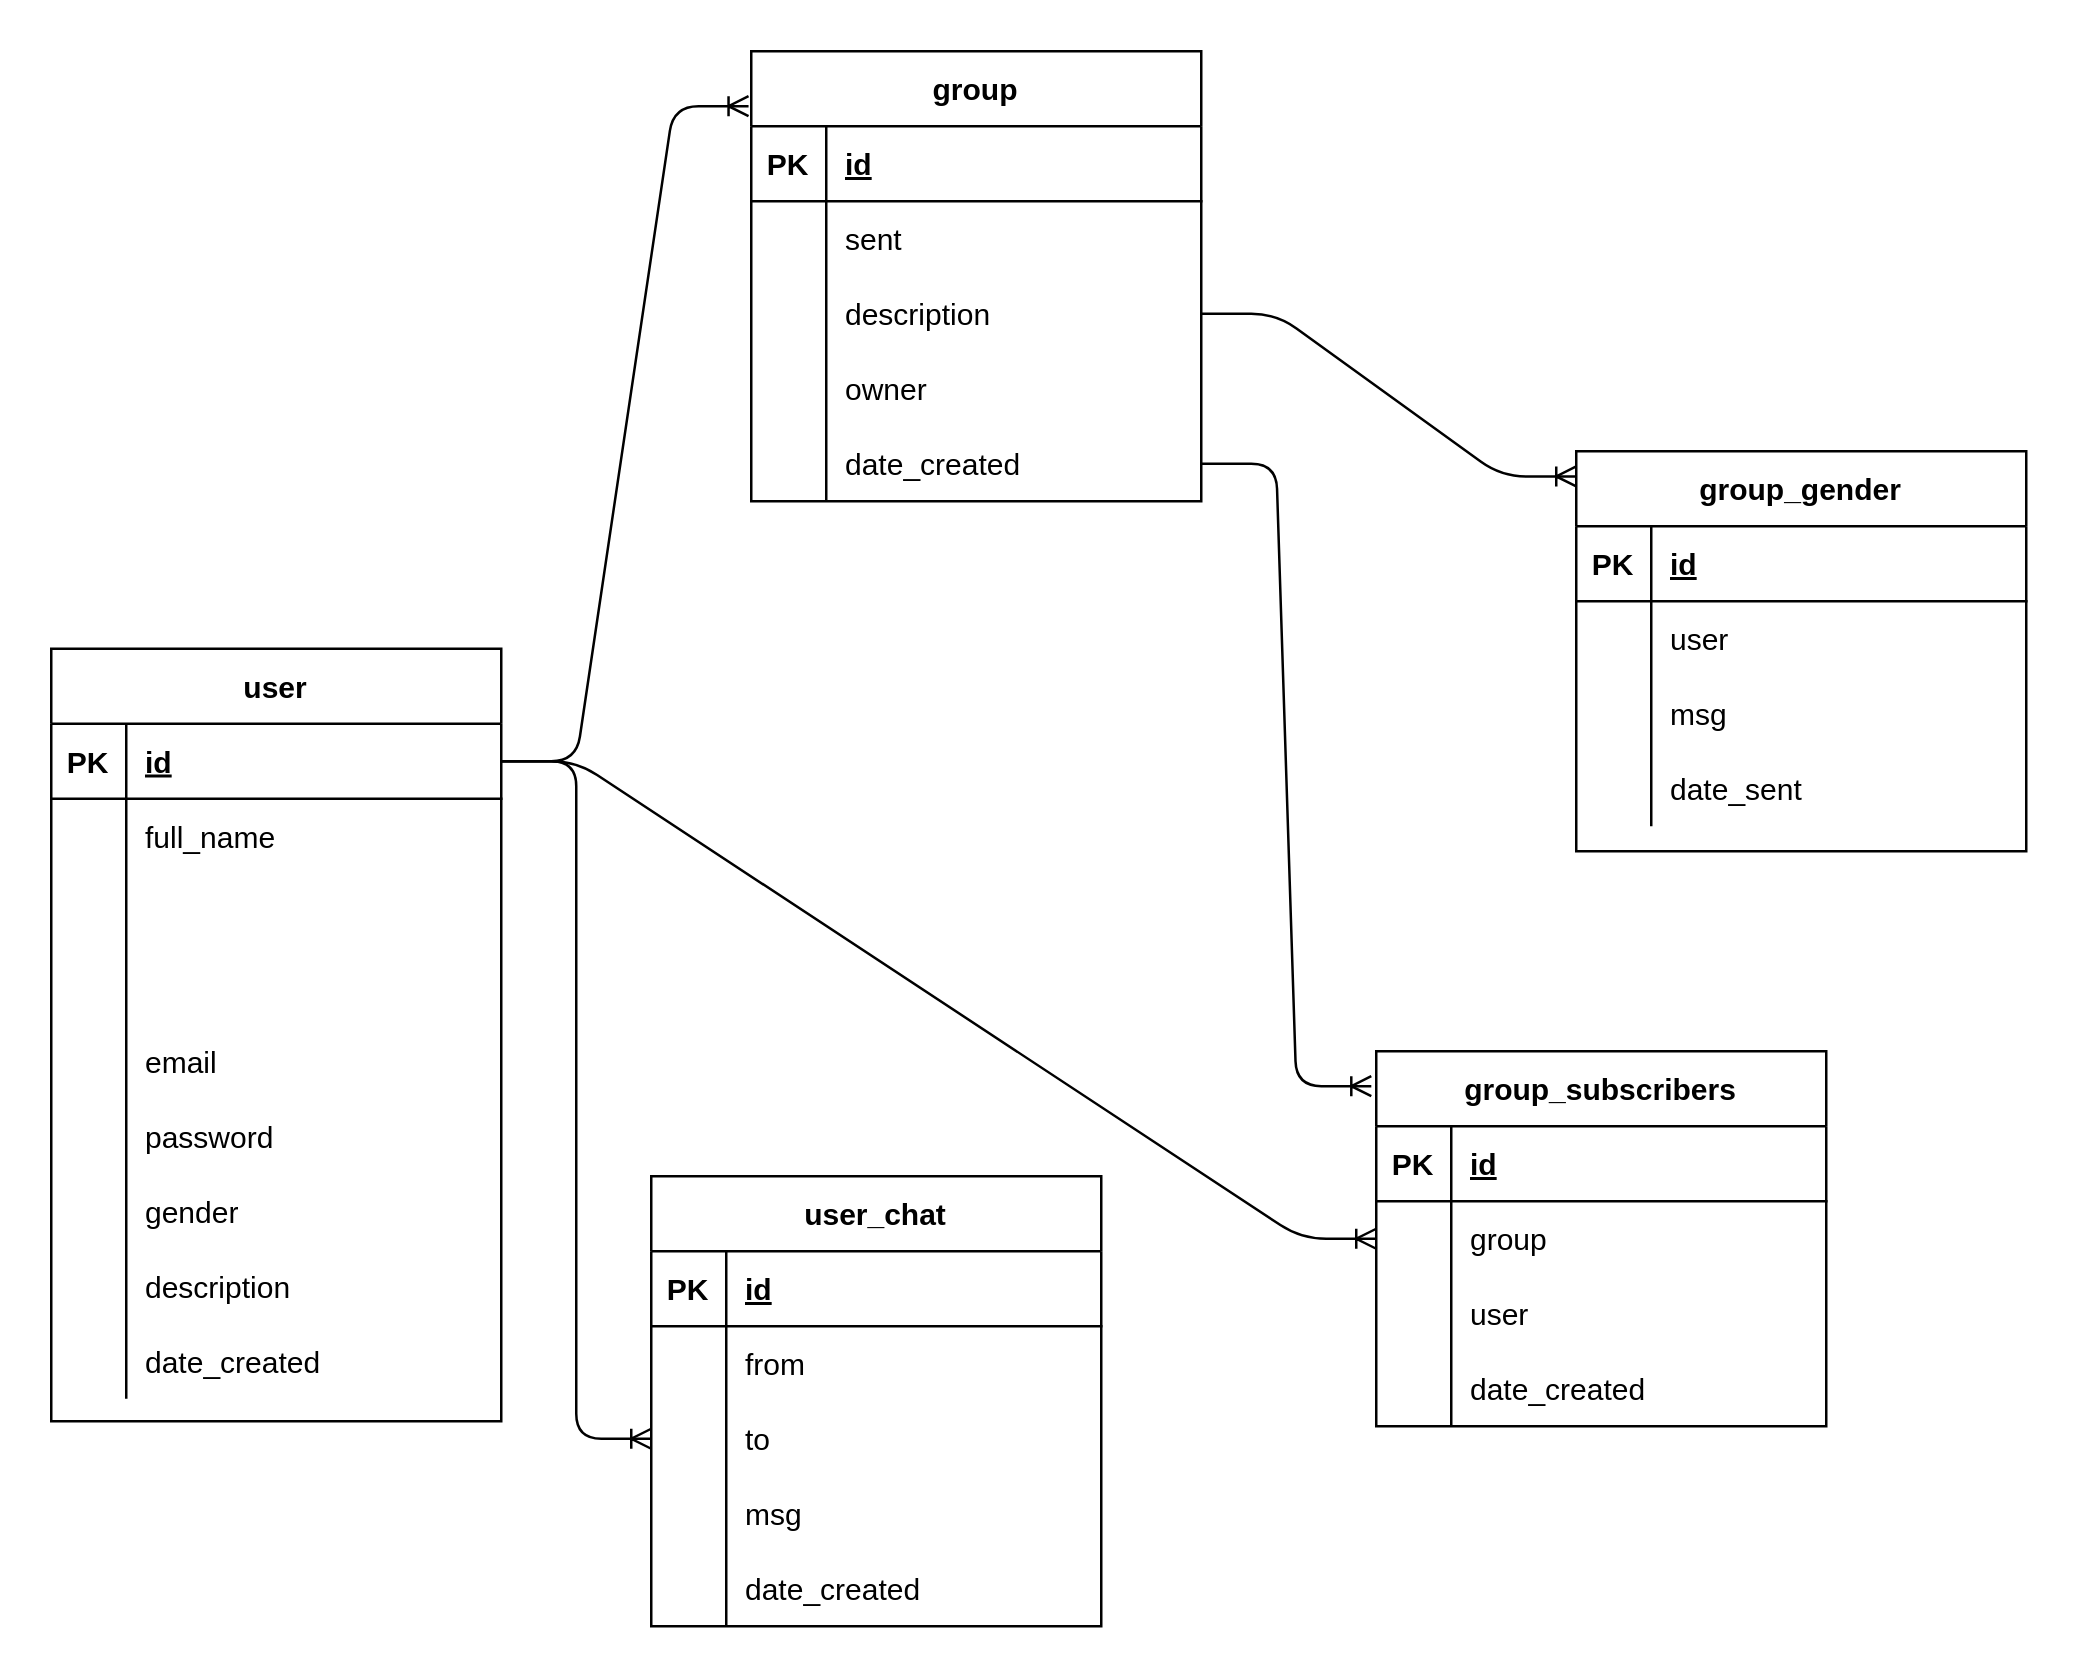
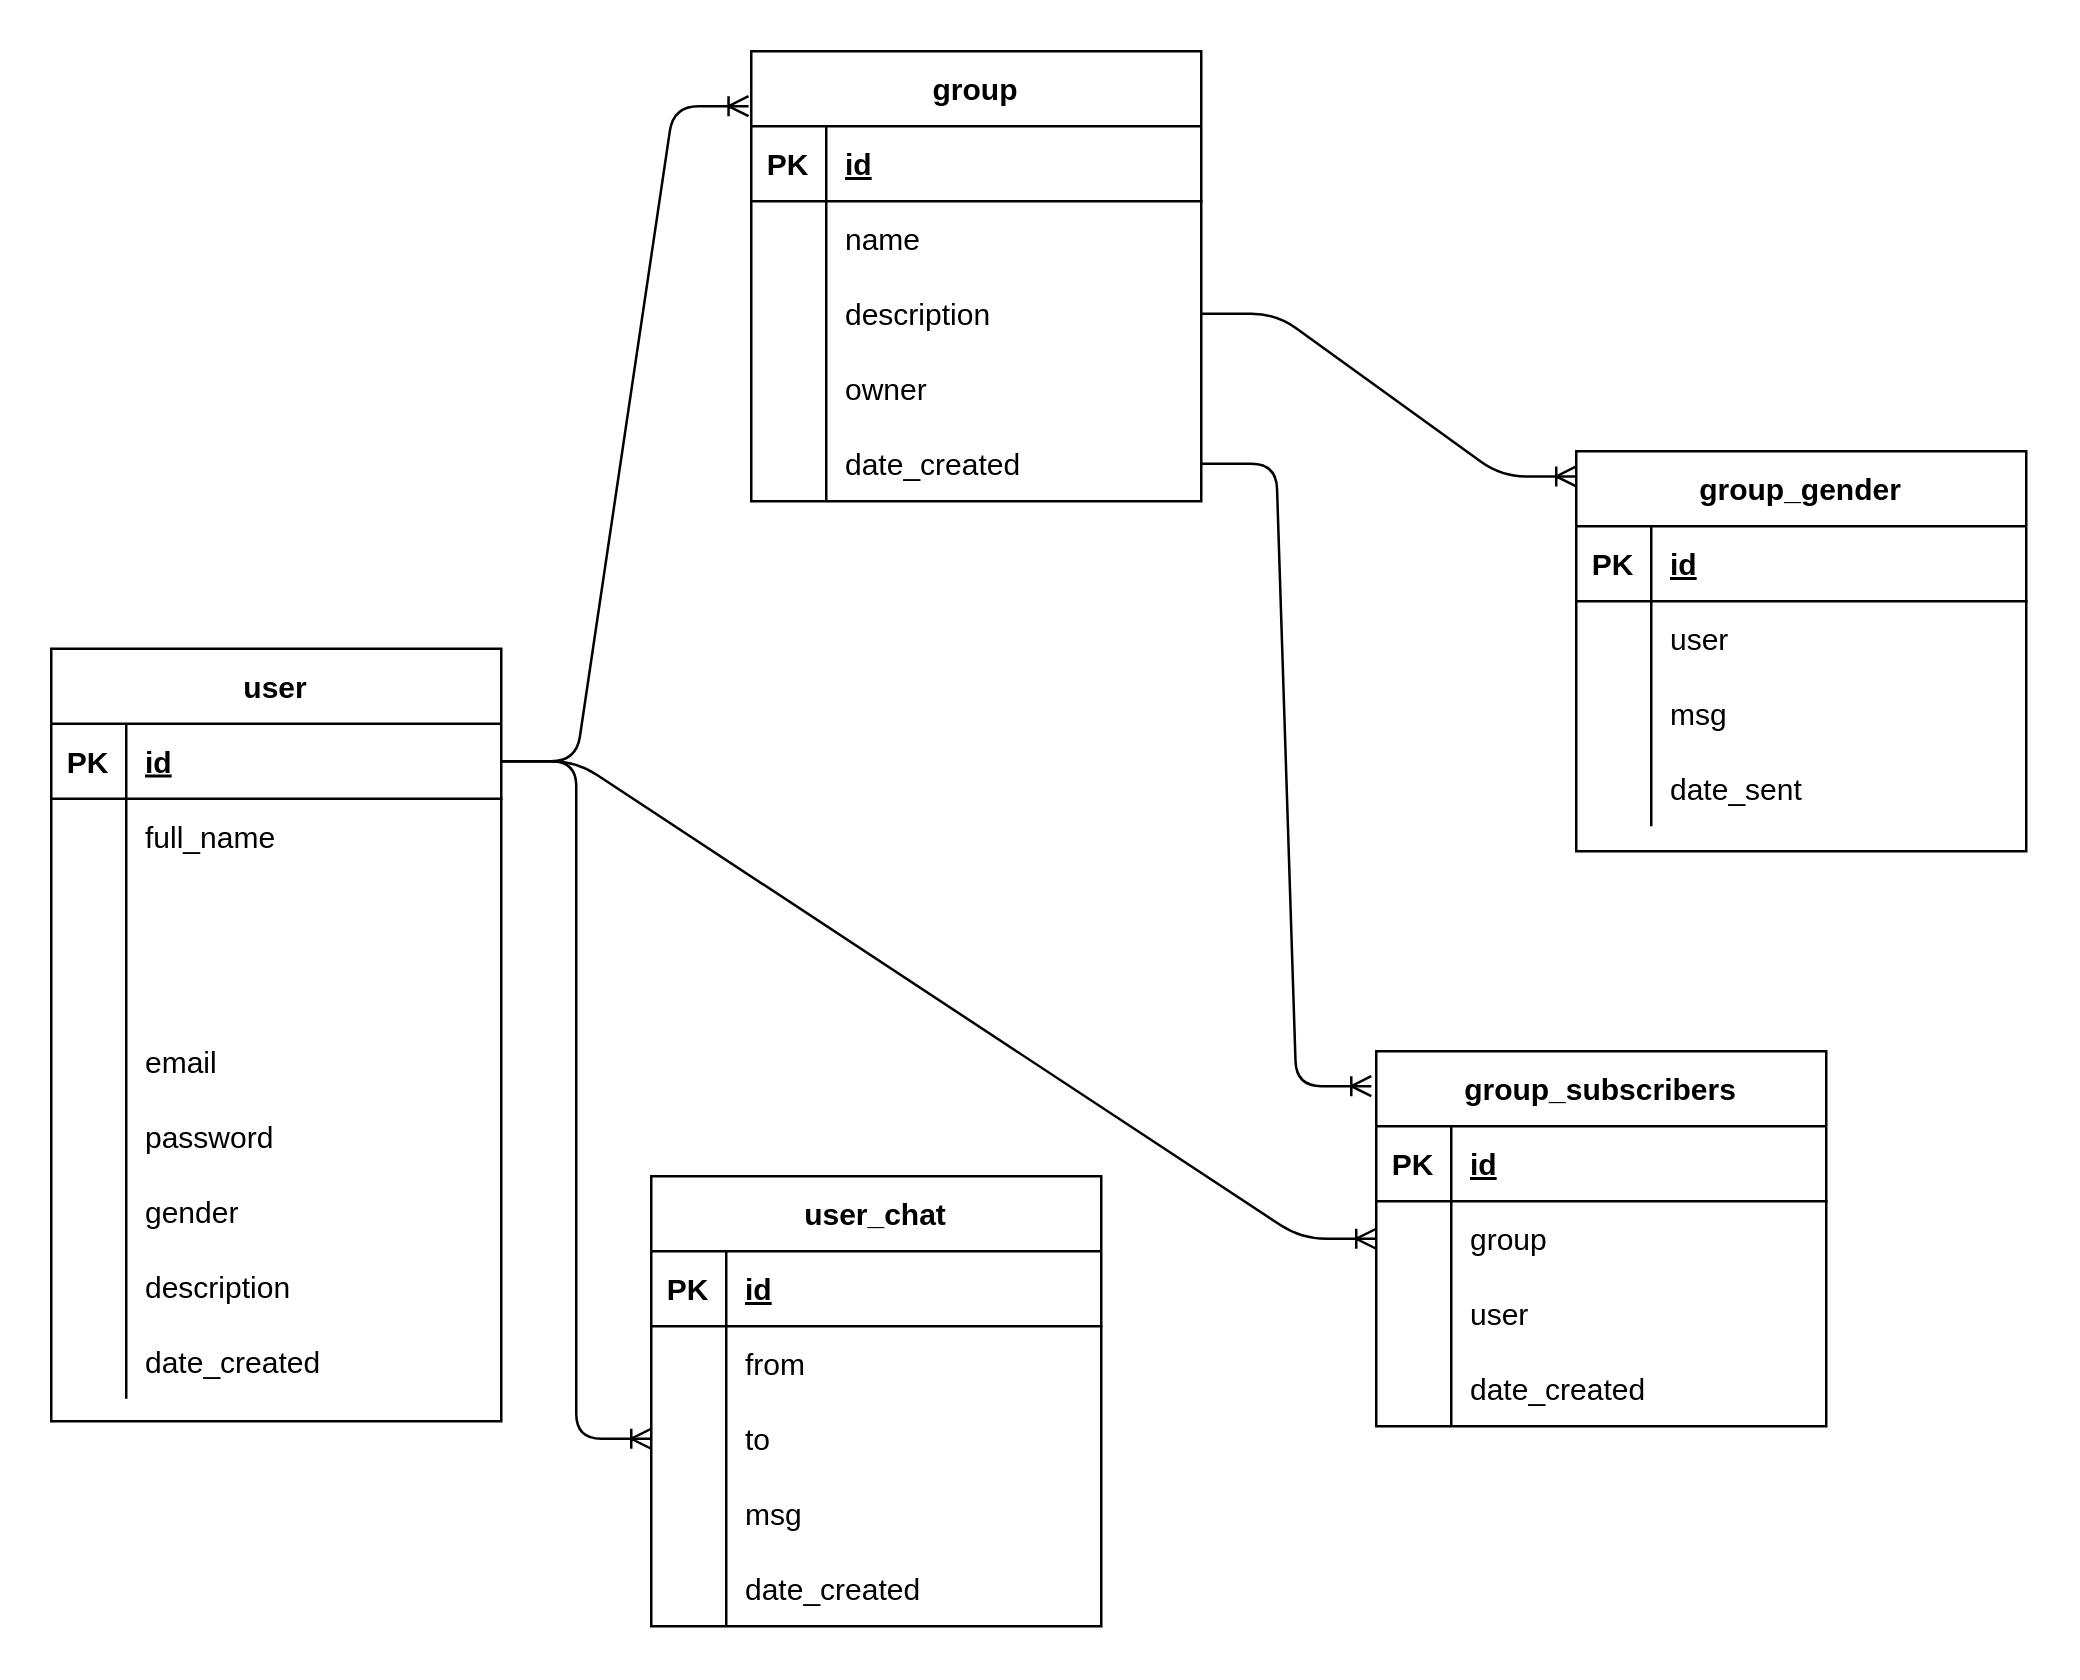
- <mxCell id="35" value="sent" style="shape=partialRectangle;connectable=0;fillColor=none;top=0;left=0;bottom=0;right=0;align=left;spacingLeft=6;overflow=hidden;" parent="33" vertex="1"><mxGeometry x="30" width="150" height="30" as="geometry" /></mxCell>
+ <mxCell id="35" value="name" style="shape=partialRectangle;connectable=0;fillColor=none;top=0;left=0;bottom=0;right=0;align=left;spacingLeft=6;overflow=hidden;" parent="33" vertex="1"><mxGeometry x="30" width="150" height="30" as="geometry" /></mxCell>
